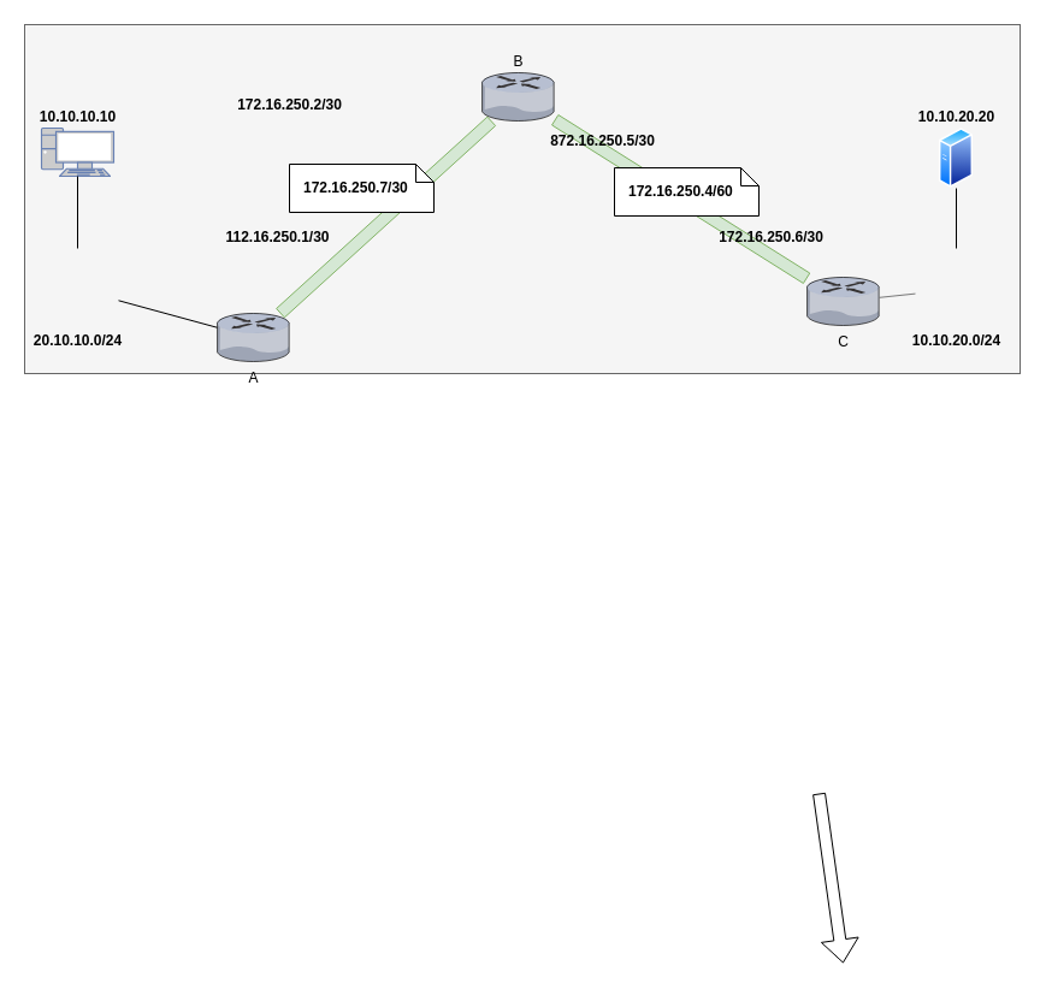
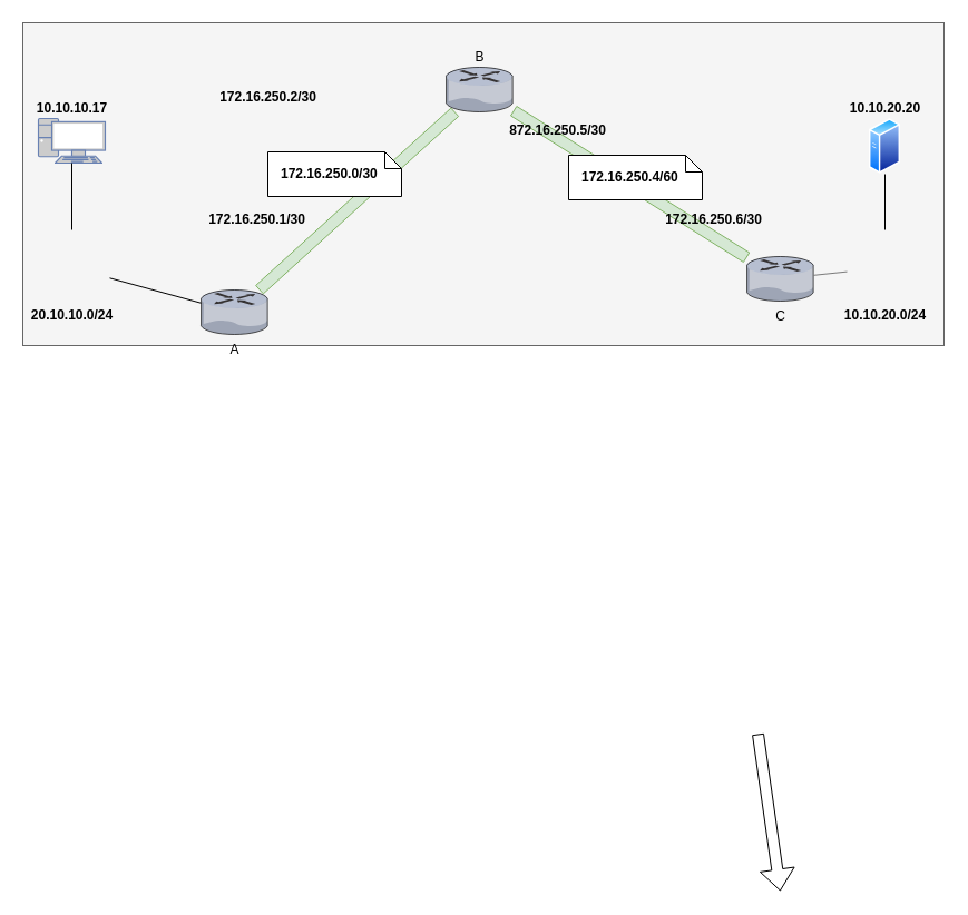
- <mxCell id="22" value="&lt;font style=&quot;font-size: 12px&quot;&gt;10.10.10.10&lt;/font&gt;" style="text;strokeColor=none;fillColor=none;html=1;fontSize=24;fontStyle=1;verticalAlign=middle;align=center;opacity=50;" parent="1" vertex="1"><mxGeometry x="24" y="70" width="80" height="46" as="geometry" /></mxCell>
+ <mxCell id="22" value="&lt;font style=&quot;font-size: 12px&quot;&gt;10.10.10.17&lt;/font&gt;" style="text;strokeColor=none;fillColor=none;html=1;fontSize=24;fontStyle=1;verticalAlign=middle;align=center;opacity=50;" parent="1" vertex="1"><mxGeometry x="24" y="70" width="80" height="46" as="geometry" /></mxCell>
- <mxCell id="14" value="&lt;span style=&quot;font-weight: 700 ; text-align: center&quot;&gt;172.16.250.7/30&lt;/span&gt;" style="shape=note;size=15;align=left;spacingLeft=10;html=1;whiteSpace=wrap;" parent="1" vertex="1"><mxGeometry x="240" y="136" width="120" height="40" as="geometry" /></mxCell>
+ <mxCell id="14" value="&lt;span style=&quot;font-weight: 700 ; text-align: center&quot;&gt;172.16.250.0/30&lt;/span&gt;" style="shape=note;size=15;align=left;spacingLeft=10;html=1;whiteSpace=wrap;" parent="1" vertex="1"><mxGeometry x="240" y="136" width="120" height="40" as="geometry" /></mxCell>
- <mxCell id="15" value="&lt;span style=&quot;font-size: 12px&quot;&gt;112.16.250.1/30&lt;/span&gt;" style="text;strokeColor=none;fillColor=none;html=1;fontSize=24;fontStyle=1;verticalAlign=middle;align=center;opacity=50;" parent="1" vertex="1"><mxGeometry x="190.27" y="170" width="80" height="46" as="geometry" /></mxCell>
+ <mxCell id="15" value="&lt;span style=&quot;font-size: 12px&quot;&gt;172.16.250.1/30&lt;/span&gt;" style="text;strokeColor=none;fillColor=none;html=1;fontSize=24;fontStyle=1;verticalAlign=middle;align=center;opacity=50;" parent="1" vertex="1"><mxGeometry x="190.27" y="170" width="80" height="46" as="geometry" /></mxCell>
